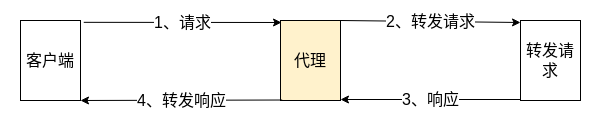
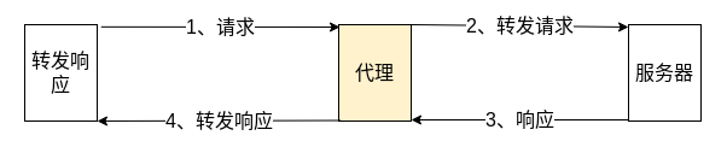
- <mxCell id="2" value="&lt;font style=&quot;font-size: 16px&quot;&gt;客户端&lt;/font&gt;" style="rounded=0;whiteSpace=wrap;html=1;" vertex="1" parent="1"><mxGeometry x="20" y="20" width="60" height="80" as="geometry" /></mxCell>
+ <mxCell id="2" value="&lt;font style=&quot;font-size: 16px&quot;&gt;转发响应&lt;/font&gt;" style="rounded=0;whiteSpace=wrap;html=1;" vertex="1" parent="1"><mxGeometry x="20" y="20" width="60" height="80" as="geometry" /></mxCell>
- <mxCell id="8" value="&lt;font style=&quot;font-size: 16px&quot;&gt;转发请求&lt;/font&gt;" style="rounded=0;whiteSpace=wrap;html=1;" vertex="1" parent="1"><mxGeometry x="520" y="20" width="60" height="80" as="geometry" /></mxCell>
+ <mxCell id="8" value="&lt;font style=&quot;font-size: 16px&quot;&gt;服务器&lt;/font&gt;" style="rounded=0;whiteSpace=wrap;html=1;" vertex="1" parent="1"><mxGeometry x="520" y="20" width="60" height="80" as="geometry" /></mxCell>
